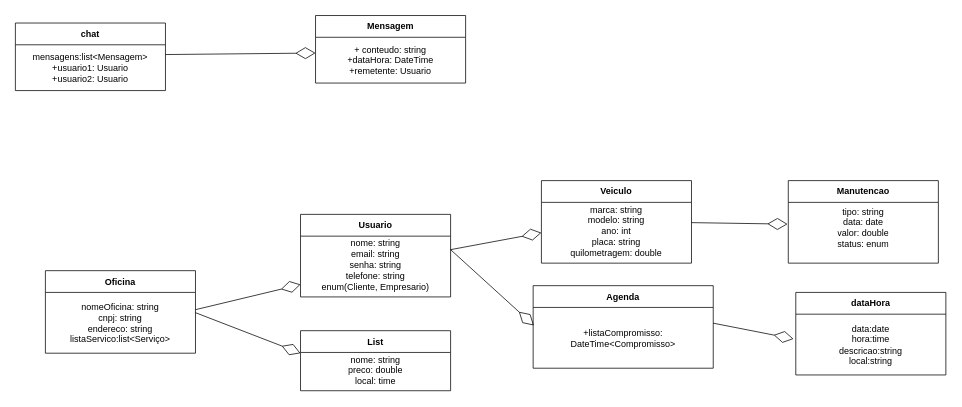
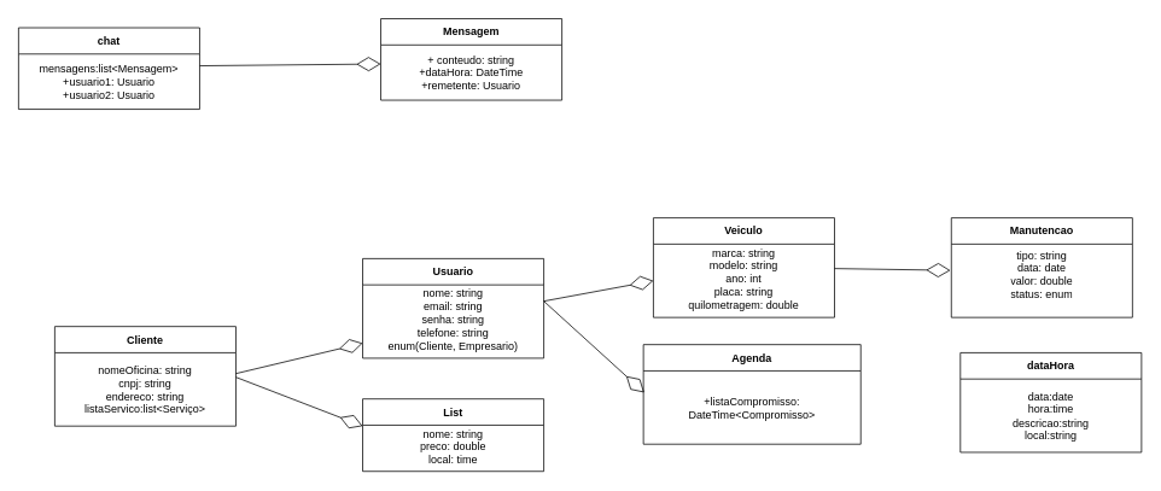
- <mxCell id="9" value="Oficina" style="swimlane;fontStyle=1;align=center;verticalAlign=middle;childLayout=stackLayout;horizontal=1;startSize=29;horizontalStack=0;resizeParent=1;resizeParentMax=0;resizeLast=0;collapsible=0;marginBottom=0;html=1;whiteSpace=wrap;" parent="1" vertex="1"><mxGeometry x="60" y="360" width="200" height="110" as="geometry" /></mxCell>
+ <mxCell id="9" value="Cliente" style="swimlane;fontStyle=1;align=center;verticalAlign=middle;childLayout=stackLayout;horizontal=1;startSize=29;horizontalStack=0;resizeParent=1;resizeParentMax=0;resizeLast=0;collapsible=0;marginBottom=0;html=1;whiteSpace=wrap;" parent="1" vertex="1"><mxGeometry x="60" y="360" width="200" height="110" as="geometry" /></mxCell>
- <mxCell id="26" value="" style="endArrow=diamondThin;endFill=0;endSize=24;html=1;rounded=0;exitX=1;exitY=0.259;exitDx=0;exitDy=0;exitPerimeter=0;entryX=-0.015;entryY=0.407;entryDx=0;entryDy=0;entryPerimeter=0;" parent="1" source="14" target="22" edge="1"><mxGeometry width="160" relative="1" as="geometry"><mxPoint x="970" y="292" as="sourcePoint" /><mxPoint x="1170" y="290" as="targetPoint" /></mxGeometry></mxCell>
